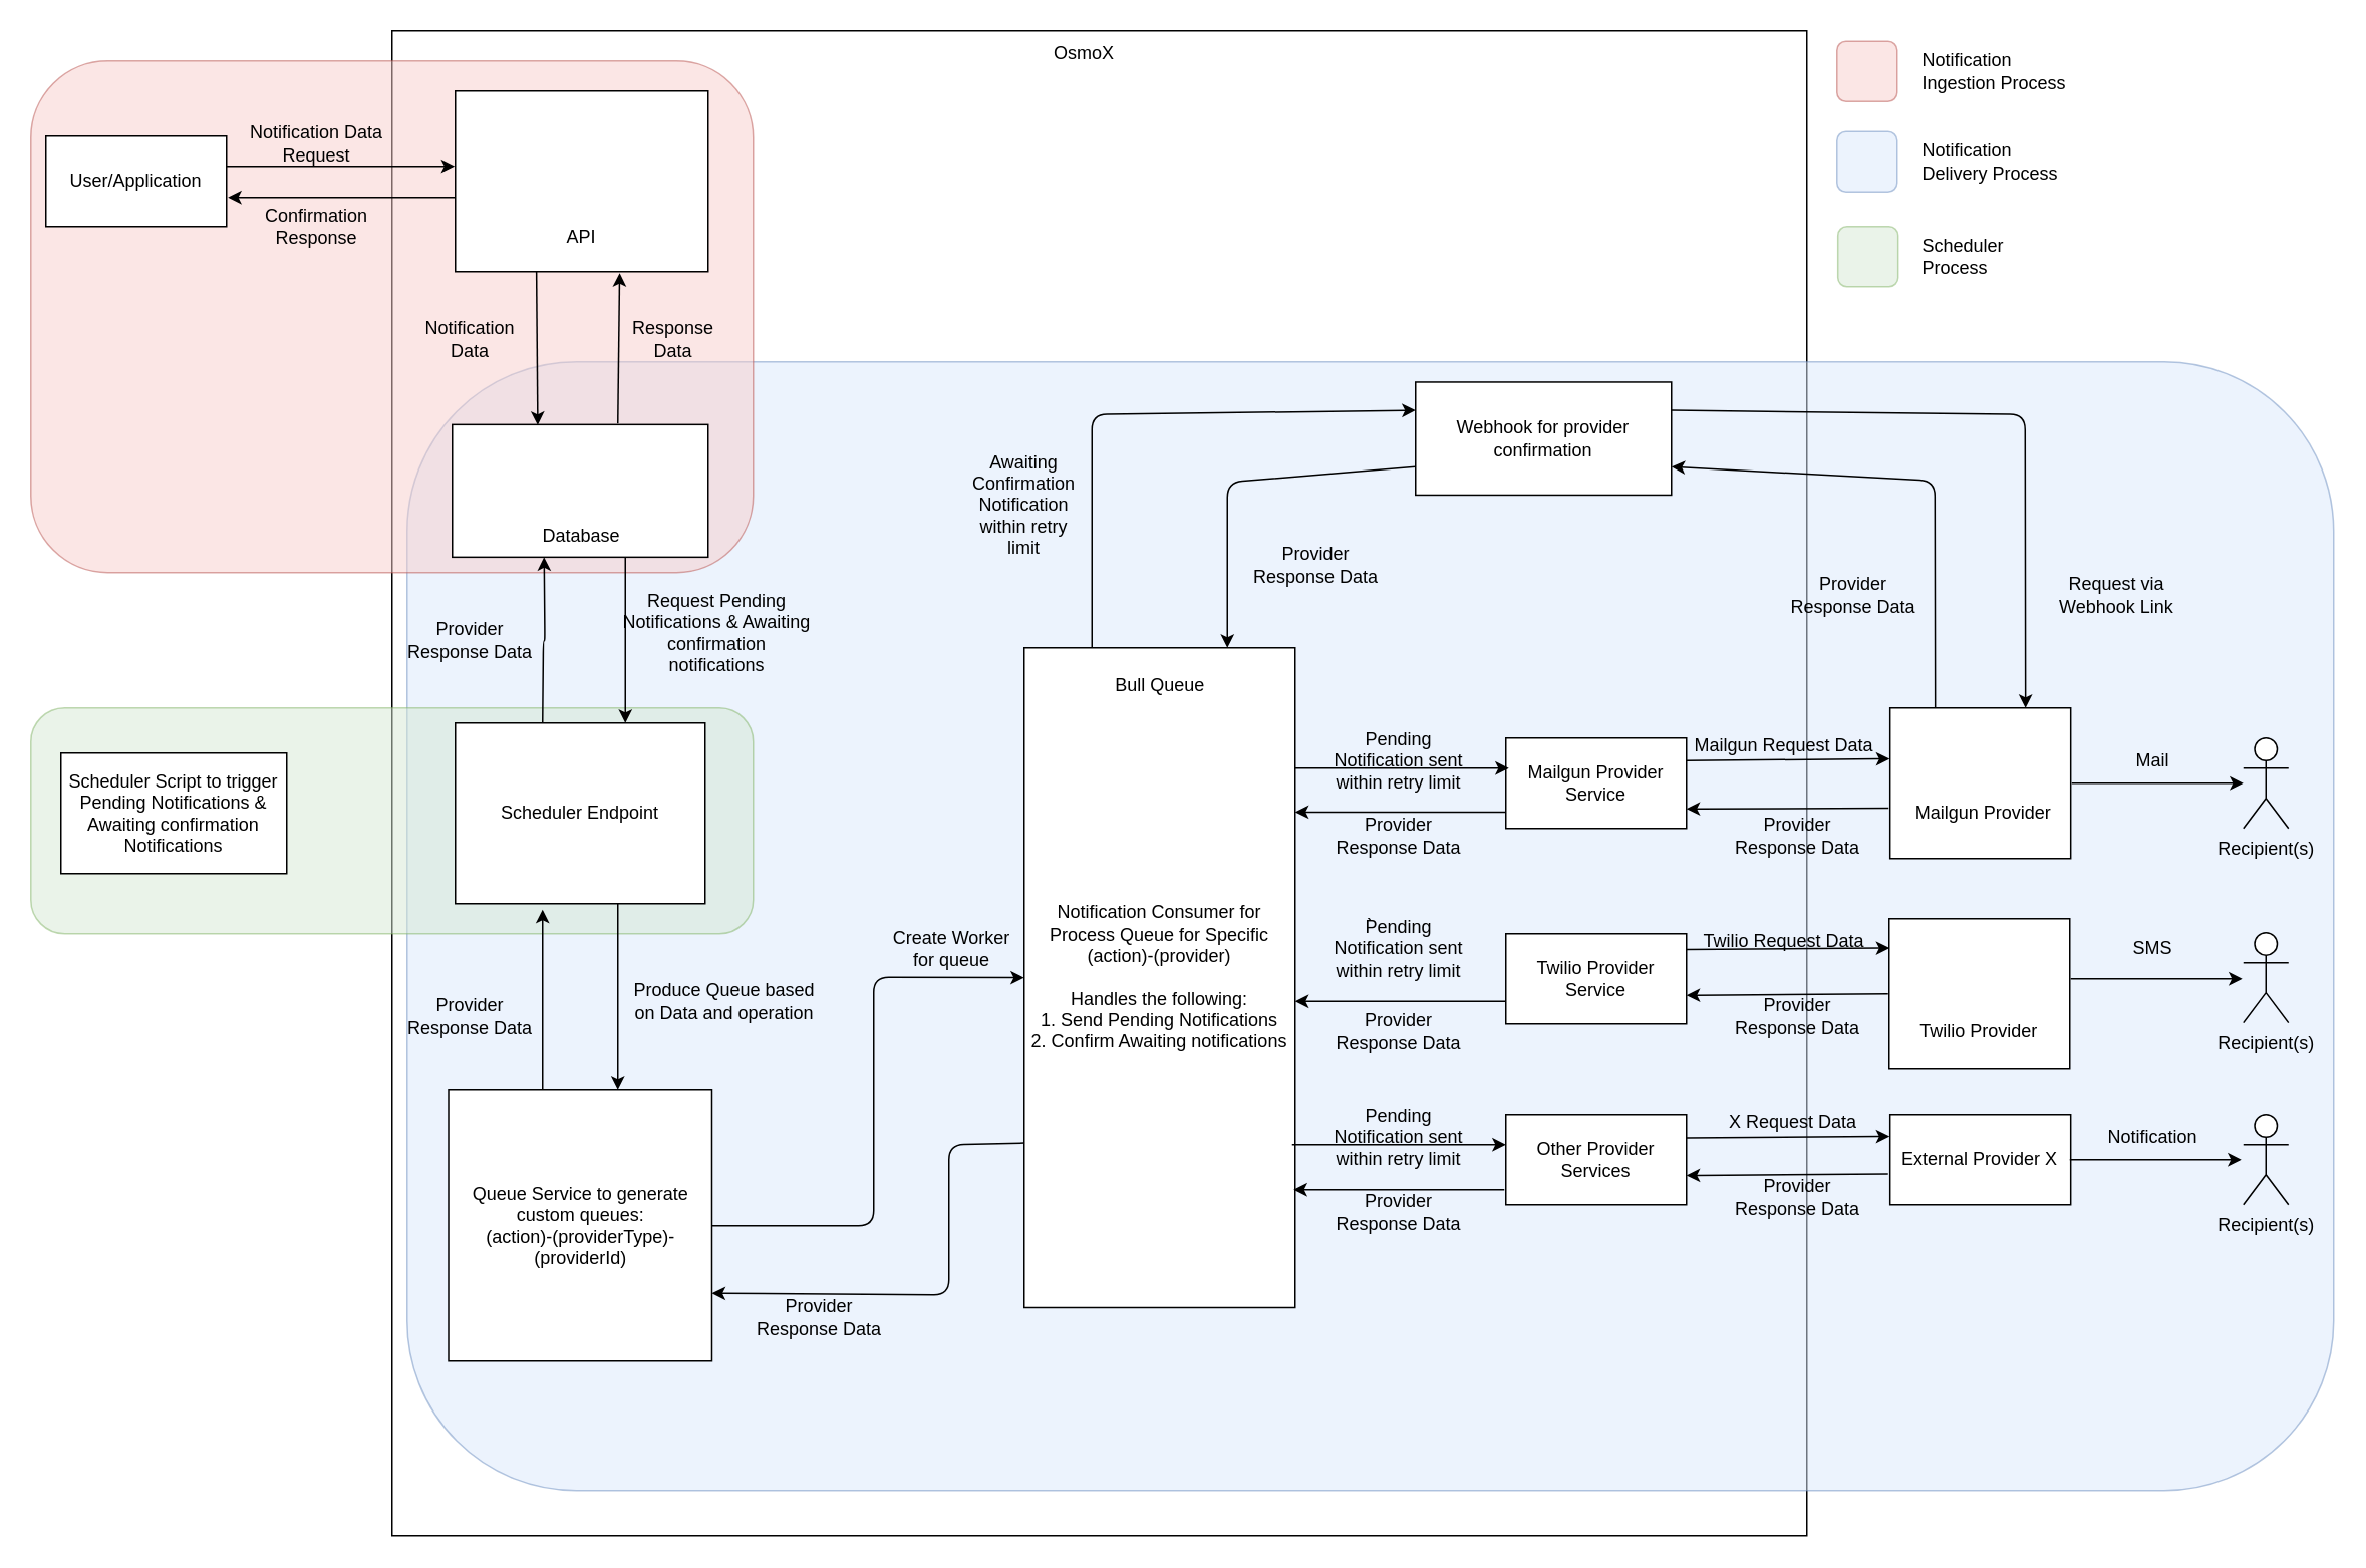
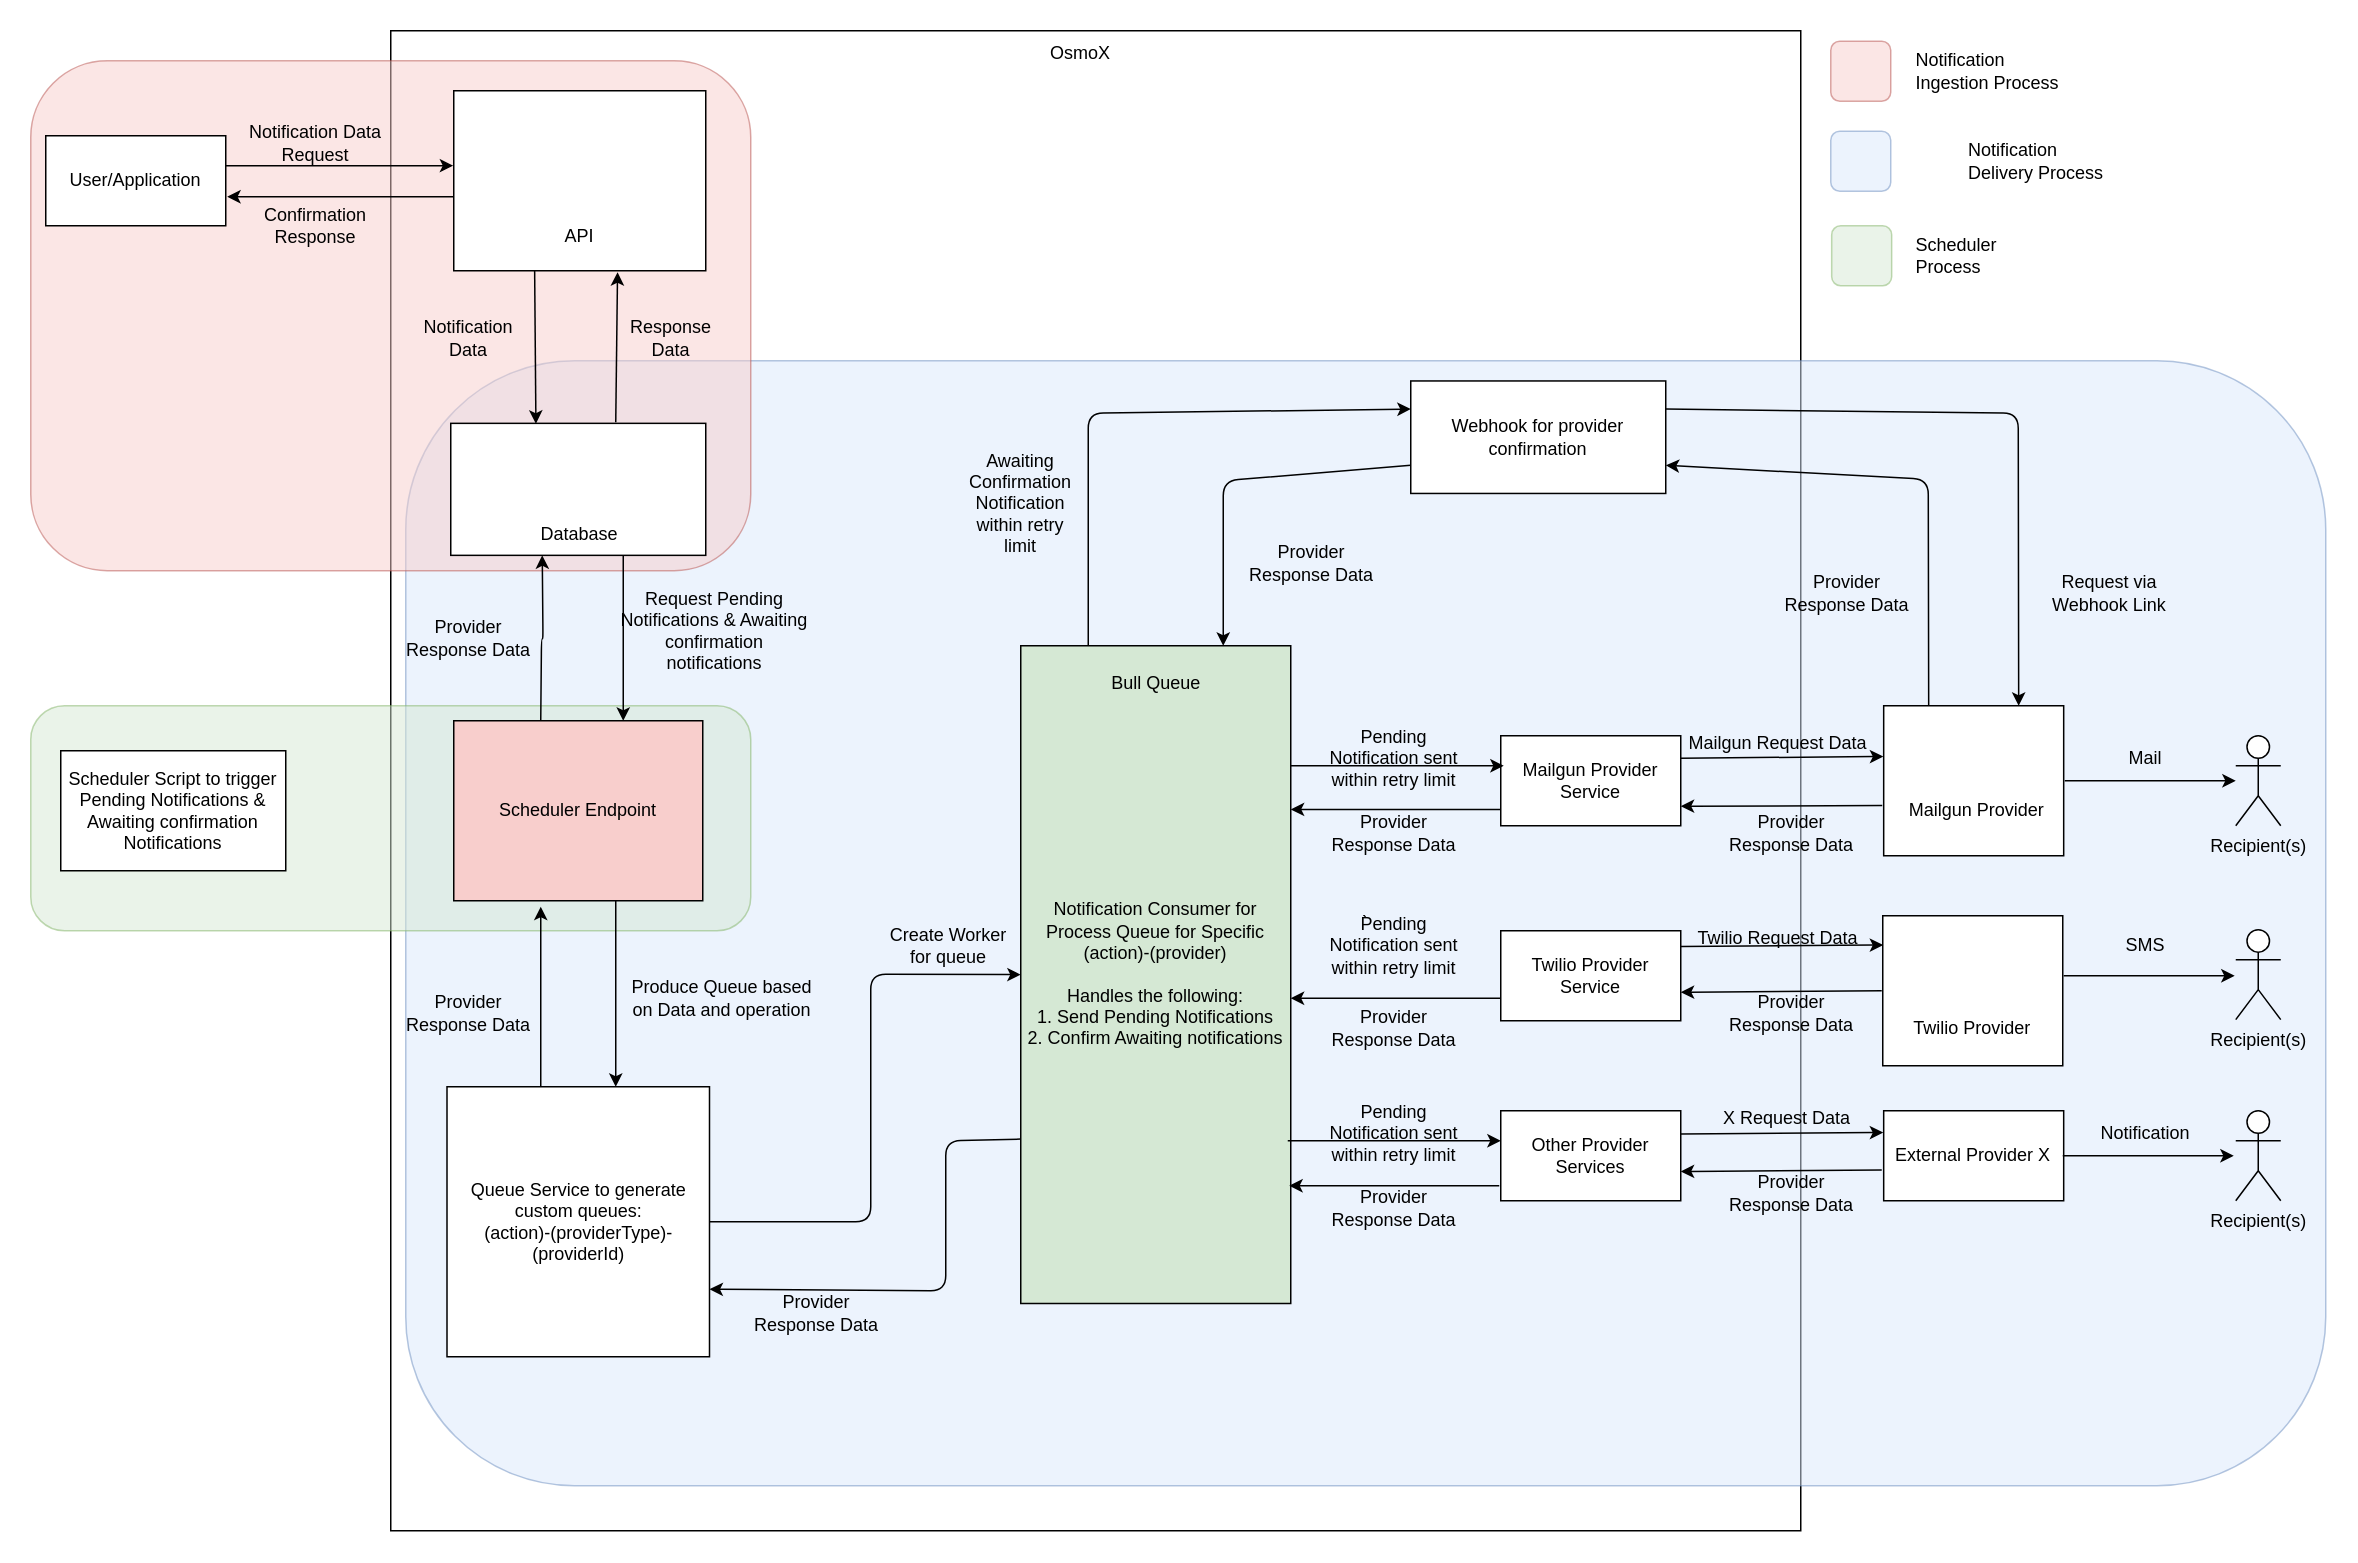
- <mxCell id="27" value="Notification Delivery Process" style="text;html=1;strokeColor=none;fillColor=none;align=left;verticalAlign=middle;whiteSpace=wrap;rounded=0;" parent="1" vertex="1"><mxGeometry x="1274.67" y="92" width="100" height="30" as="geometry" /></mxCell>
+ <mxCell id="27" value="Notification Delivery Process" style="text;html=1;strokeColor=none;fillColor=none;align=left;verticalAlign=middle;whiteSpace=wrap;rounded=0;" parent="1" vertex="1"><mxGeometry x="1309.67" y="92" width="100" height="30" as="geometry" /></mxCell>
- <mxCell id="30" value="Scheduler Endpoint" style="rounded=0;whiteSpace=wrap;html=1;" parent="1" vertex="1"><mxGeometry x="302" y="480" width="166" height="120" as="geometry" /></mxCell>
+ <mxCell id="30" value="Scheduler Endpoint" style="rounded=0;whiteSpace=wrap;html=1;fillColor=#f8cecc;" parent="1" vertex="1"><mxGeometry x="302" y="480" width="166" height="120" as="geometry" /></mxCell>
- <mxCell id="4" value="Notification Consumer for Process Queue for&amp;nbsp;Specific (action)-(provider)&lt;br&gt;&lt;br&gt;Handles the following:&lt;br&gt;1. Send Pending Notifications&lt;br&gt;2. Confirm Awaiting notifications" style="rounded=0;whiteSpace=wrap;html=1;" parent="1" vertex="1"><mxGeometry x="680" y="430" width="180" height="438.5" as="geometry" /></mxCell>
+ <mxCell id="4" value="Notification Consumer for Process Queue for&amp;nbsp;Specific (action)-(provider)&lt;br&gt;&lt;br&gt;Handles the following:&lt;br&gt;1. Send Pending Notifications&lt;br&gt;2. Confirm Awaiting notifications" style="rounded=0;whiteSpace=wrap;html=1;fillColor=#d5e8d4;" parent="1" vertex="1"><mxGeometry x="680" y="430" width="180" height="438.5" as="geometry" /></mxCell>
